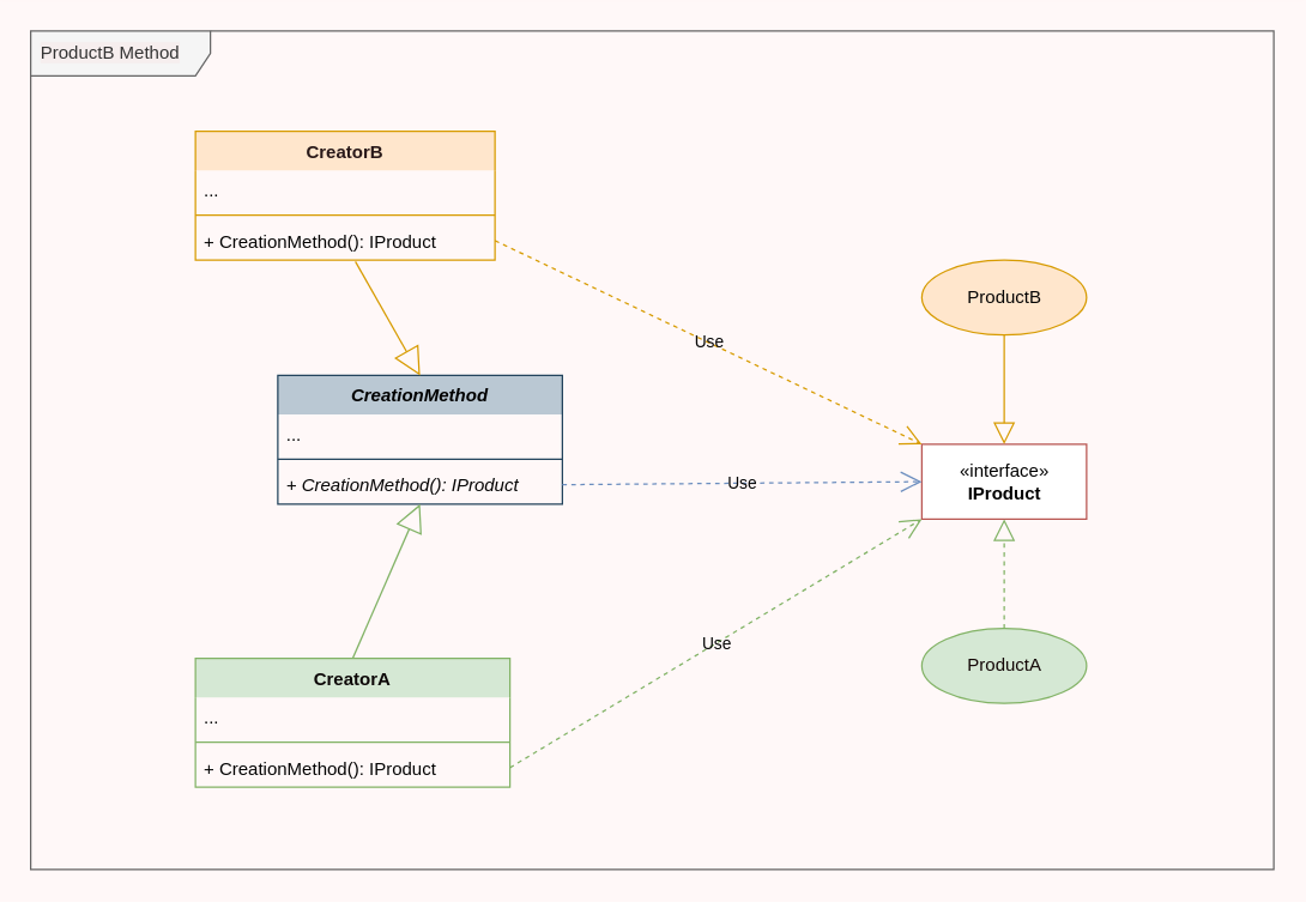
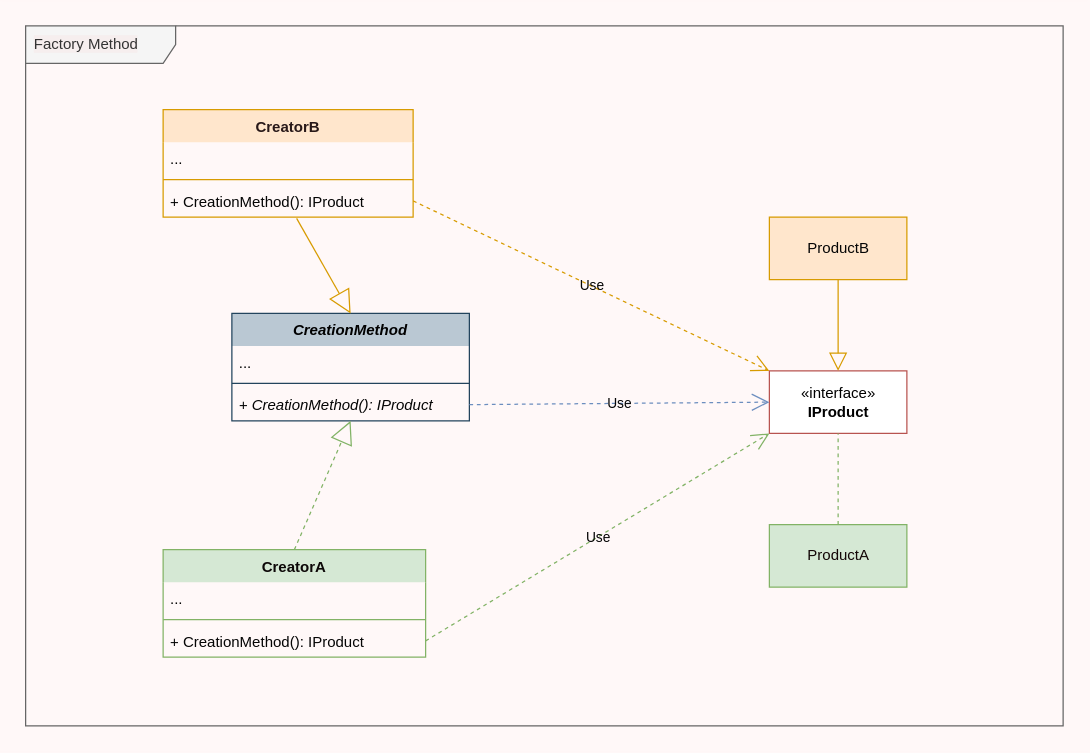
- <mxCell id="2" value="&lt;span style=&quot;background-color: rgb(246, 238, 238);&quot;&gt;ProductB Method&lt;/span&gt;" style="shape=umlFrame;whiteSpace=wrap;html=1;width=120;height=30;boundedLbl=1;verticalAlign=middle;align=left;spacingLeft=5;swimlaneLine=0;fontColor=#333333;shadow=0;fillColor=#f5f5f5;strokeColor=#666666;" vertex="1" parent="1"><mxGeometry x="20" y="20" width="830" height="560" as="geometry" /></mxCell>
+ <mxCell id="2" value="&lt;span style=&quot;background-color: rgb(246, 238, 238);&quot;&gt;Factory Method&lt;/span&gt;" style="shape=umlFrame;whiteSpace=wrap;html=1;width=120;height=30;boundedLbl=1;verticalAlign=middle;align=left;spacingLeft=5;swimlaneLine=0;fontColor=#333333;shadow=0;fillColor=#f5f5f5;strokeColor=#666666;" vertex="1" parent="1"><mxGeometry x="20" y="20" width="830" height="560" as="geometry" /></mxCell>
- <mxCell id="5" value="&lt;font color=&quot;#050505&quot;&gt;ProductB&lt;/font&gt;" style="ellipse;html=1;shadow=0;swimlaneLine=0;fillColor=#ffe6cc;strokeColor=#d79b00;" vertex="1" parent="1"><mxGeometry x="615" y="173" width="110" height="50" as="geometry" /></mxCell>
+ <mxCell id="5" value="&lt;font color=&quot;#050505&quot;&gt;ProductB&lt;/font&gt;" style="html=1;shadow=0;swimlaneLine=0;fillColor=#ffe6cc;strokeColor=#d79b00;" vertex="1" parent="1"><mxGeometry x="615" y="173" width="110" height="50" as="geometry" /></mxCell>
- <mxCell id="6" value="" style="endArrow=block;dashed=1;endFill=0;endSize=12;html=1;entryX=0.5;entryY=1;entryDx=0;entryDy=0;exitX=0.5;exitY=0;exitDx=0;exitDy=0;shadow=0;swimlaneLine=0;fontColor=#050505;fillColor=#d5e8d4;strokeColor=#82b366;" edge="1" parent="1" source="3" target="4"><mxGeometry width="160" relative="1" as="geometry"><mxPoint x="610" y="255" as="sourcePoint" /><mxPoint x="770" y="215" as="targetPoint" /></mxGeometry></mxCell>
+ <mxCell id="6" value="" style="endArrow=none;dashed=1;endFill=0;endSize=12;html=1;entryX=0.5;entryY=1;entryDx=0;entryDy=0;exitX=0.5;exitY=0;exitDx=0;exitDy=0;shadow=0;swimlaneLine=0;fontColor=#050505;fillColor=#d5e8d4;strokeColor=#82b366;" edge="1" parent="1" source="3" target="4"><mxGeometry width="160" relative="1" as="geometry"><mxPoint x="610" y="255" as="sourcePoint" /><mxPoint x="770" y="215" as="targetPoint" /></mxGeometry></mxCell>
- <mxCell id="21" value="" style="endArrow=block;endSize=16;endFill=0;html=1;exitX=0.5;exitY=0;exitDx=0;exitDy=0;entryX=0.5;entryY=1;entryDx=0;entryDy=0;shadow=0;swimlaneLine=0;fontColor=#050505;fillColor=#d5e8d4;strokeColor=#82b366;labelBackgroundColor=none;" edge="1" parent="1" source="12" target="8"><mxGeometry x="0.016" y="-13" width="160" relative="1" as="geometry"><mxPoint x="110" y="249" as="sourcePoint" /><mxPoint x="190" y="159" as="targetPoint" /><mxPoint as="offset" /></mxGeometry></mxCell>
+ <mxCell id="21" value="" style="endArrow=block;endSize=16;endFill=0;html=1;exitX=0.5;exitY=0;exitDx=0;exitDy=0;entryX=0.5;entryY=1;entryDx=0;entryDy=0;shadow=0;swimlaneLine=0;fontColor=#050505;fillColor=#d5e8d4;strokeColor=#82b366;labelBackgroundColor=none;dashed=1;" edge="1" parent="1" source="12" target="8"><mxGeometry x="0.016" y="-13" width="160" relative="1" as="geometry"><mxPoint x="110" y="249" as="sourcePoint" /><mxPoint x="190" y="159" as="targetPoint" /><mxPoint as="offset" /></mxGeometry></mxCell>
- <mxCell id="3" value="&lt;span style=&quot;&quot;&gt;&lt;font color=&quot;#130606&quot;&gt;ProductA&lt;/font&gt;&lt;/span&gt;" style="ellipse;html=1;shadow=0;swimlaneLine=0;labelBackgroundColor=none;fillColor=#d5e8d4;strokeColor=#82b366;" vertex="1" parent="1"><mxGeometry x="615" y="419" width="110" height="50" as="geometry" /></mxCell>
+ <mxCell id="3" value="&lt;span style=&quot;&quot;&gt;&lt;font color=&quot;#130606&quot;&gt;ProductA&lt;/font&gt;&lt;/span&gt;" style="html=1;shadow=0;swimlaneLine=0;labelBackgroundColor=none;fillColor=#d5e8d4;strokeColor=#82b366;" vertex="1" parent="1"><mxGeometry x="615" y="419" width="110" height="50" as="geometry" /></mxCell>
